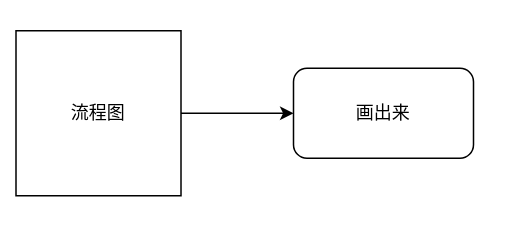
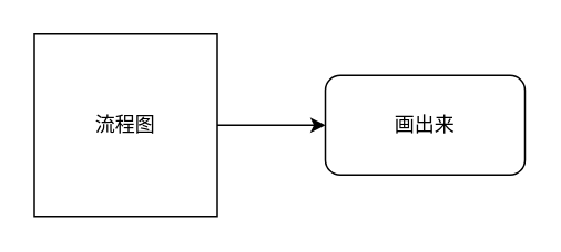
- <mxCell id="3" value="流程图" style="whiteSpace=wrap;html=1;aspect=fixed;" vertex="1" parent="1"><mxGeometry x="10" y="20" width="110" height="110" as="geometry" /></mxCell>
+ <mxCell id="3" value="流程图" style="whiteSpace=wrap;html=1;aspect=fixed;" vertex="1" parent="1"><mxGeometry x="20" y="20" width="110" height="110" as="geometry" /></mxCell>
